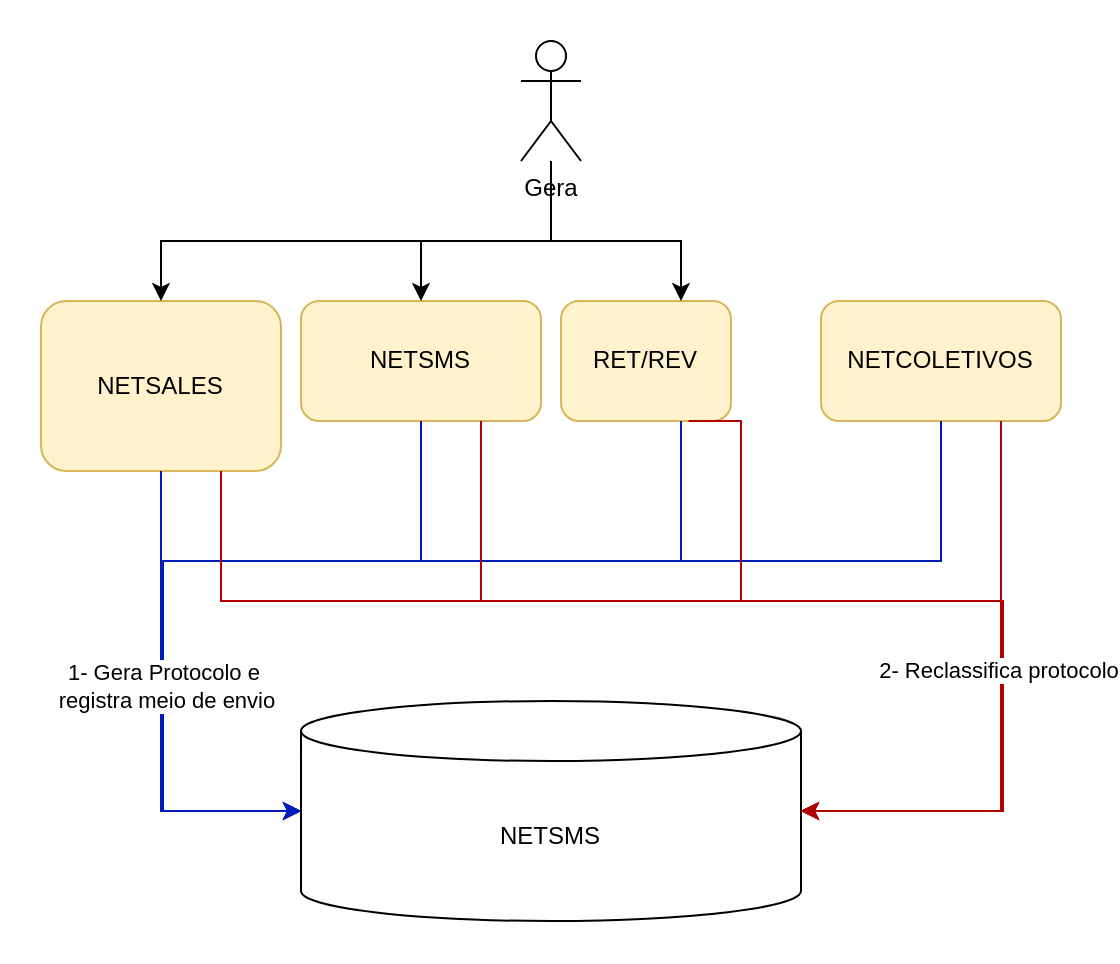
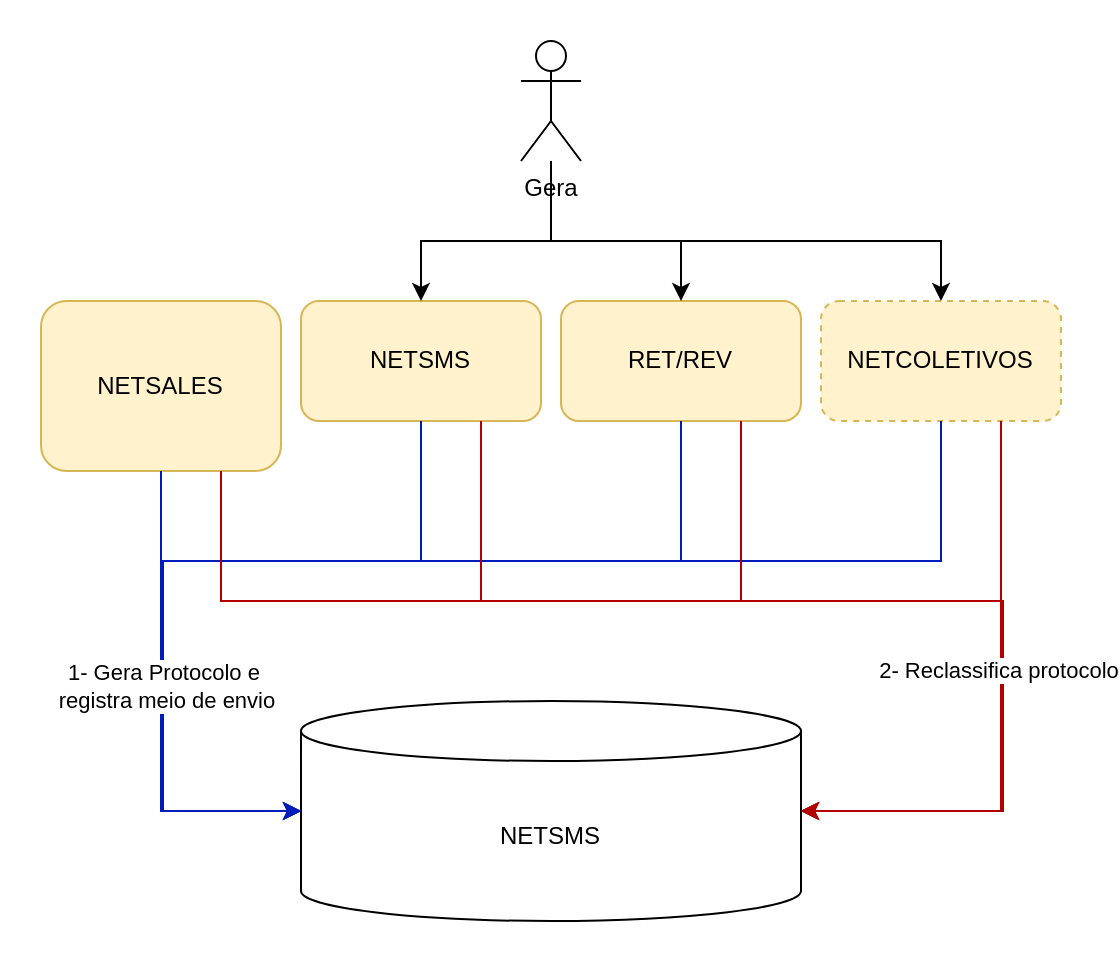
- <mxCell id="6" style="edgeStyle=orthogonalEdgeStyle;rounded=0;orthogonalLoop=1;jettySize=auto;html=1;entryX=0.5;entryY=0;entryDx=0;entryDy=0;" edge="1" parent="1" source="10" target="2"><mxGeometry relative="1" as="geometry"><Array as="points"><mxPoint x="275" y="120" /><mxPoint x="80" y="120" /></Array></mxGeometry></mxCell>
+ <mxCell id="9" style="edgeStyle=orthogonalEdgeStyle;rounded=0;orthogonalLoop=1;jettySize=auto;html=1;entryX=0.5;entryY=0;entryDx=0;entryDy=0;" edge="1" parent="1" source="10" target="5"><mxGeometry relative="1" as="geometry"><Array as="points"><mxPoint x="275" y="120" /><mxPoint x="470" y="120" /></Array></mxGeometry></mxCell>
- <mxCell id="4" value="RET/REV" style="rounded=1;whiteSpace=wrap;html=1;fillColor=#fff2cc;strokeColor=#d6b656;" vertex="1" parent="1"><mxGeometry x="280" y="150" width="85" height="60" as="geometry" /></mxCell>
+ <mxCell id="4" value="RET/REV" style="rounded=1;whiteSpace=wrap;html=1;fillColor=#fff2cc;strokeColor=#d6b656;" vertex="1" parent="1"><mxGeometry x="280" y="150" width="120" height="60" as="geometry" /></mxCell>
- <mxCell id="5" value="NETCOLETIVOS" style="rounded=1;whiteSpace=wrap;html=1;fillColor=#fff2cc;strokeColor=#d6b656;" vertex="1" parent="1"><mxGeometry x="410" y="150" width="120" height="60" as="geometry" /></mxCell>
+ <mxCell id="5" value="NETCOLETIVOS" style="rounded=1;whiteSpace=wrap;html=1;fillColor=#fff2cc;strokeColor=#d6b656;dashed=1;" vertex="1" parent="1"><mxGeometry x="410" y="150" width="120" height="60" as="geometry" /></mxCell>
